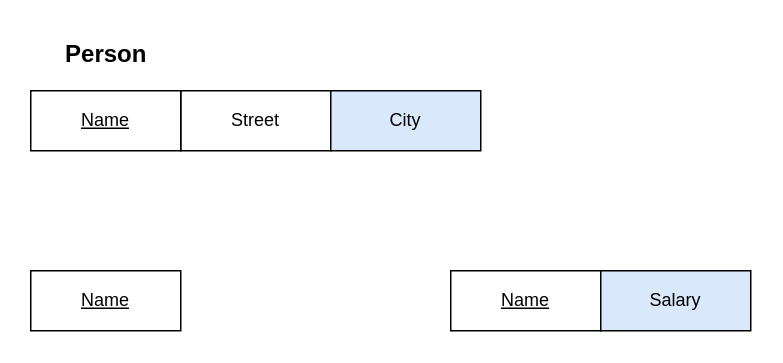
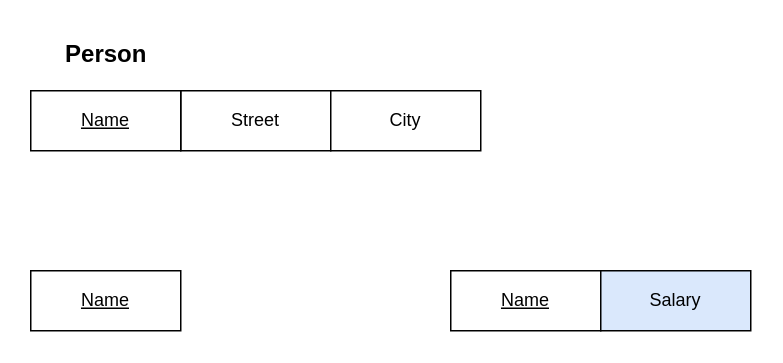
- <mxCell id="3" value="City" style="whiteSpace=wrap;html=1;align=center;fillColor=#dae8fc;" vertex="1" parent="1"><mxGeometry x="220" y="60" width="100" height="40" as="geometry" /></mxCell>
+ <mxCell id="3" value="City" style="whiteSpace=wrap;html=1;align=center;" vertex="1" parent="1"><mxGeometry x="220" y="60" width="100" height="40" as="geometry" /></mxCell>
